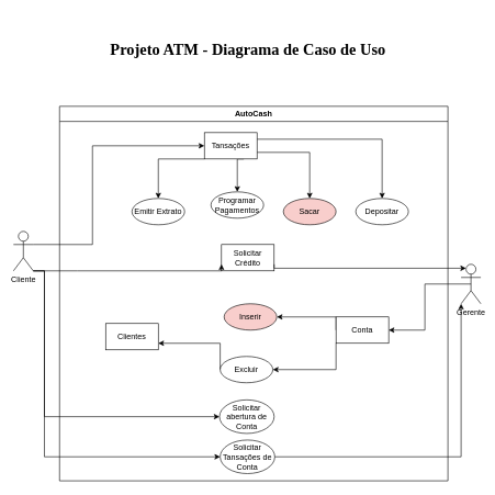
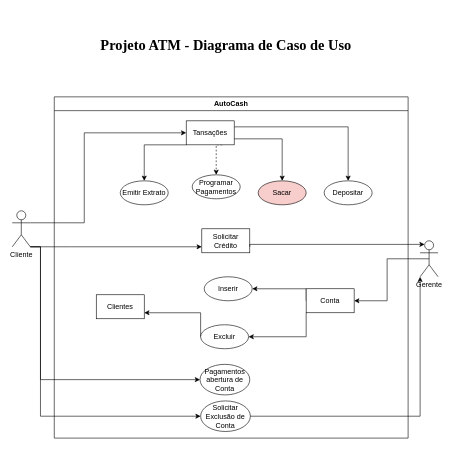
- <mxCell id="4" style="edgeStyle=orthogonalEdgeStyle;rounded=0;orthogonalLoop=1;jettySize=auto;html=1;exitX=0.75;exitY=1;exitDx=0;exitDy=0;entryX=0.5;entryY=0;entryDx=0;entryDy=0;" parent="2" source="7" target="10" edge="1"><mxGeometry relative="1" as="geometry"><Array as="points"><mxPoint x="270" y="80" /></Array></mxGeometry></mxCell>
+ <mxCell id="4" style="edgeStyle=orthogonalEdgeStyle;rounded=0;orthogonalLoop=1;jettySize=auto;html=1;exitX=0.75;exitY=1;exitDx=0;exitDy=0;entryX=0.5;entryY=0;entryDx=0;entryDy=0;dashed=1;" parent="2" source="7" target="10" edge="1"><mxGeometry relative="1" as="geometry"><Array as="points"><mxPoint x="270" y="80" /></Array></mxGeometry></mxCell>
- <mxCell id="12" value="Solicitar Crédito" style="rounded=0;whiteSpace=wrap;html=1;" parent="2" vertex="1"><mxGeometry x="246" y="210" width="80" height="40" as="geometry" /></mxCell>
+ <mxCell id="12" value="Solicitar Crédito" style="rounded=0;whiteSpace=wrap;html=1;" parent="2" vertex="1"><mxGeometry x="246" y="220" width="80" height="40" as="geometry" /></mxCell>
- <mxCell id="16" value="Inserir" style="ellipse;whiteSpace=wrap;html=1;fillColor=#f8cecc;" parent="2" vertex="1"><mxGeometry x="250" y="300" width="80" height="40" as="geometry" /></mxCell>
+ <mxCell id="16" value="Inserir" style="ellipse;whiteSpace=wrap;html=1;" parent="2" vertex="1"><mxGeometry x="250" y="300" width="80" height="40" as="geometry" /></mxCell>
- <mxCell id="21" value="Solicitar abertura de Conta" style="ellipse;whiteSpace=wrap;html=1;" parent="2" vertex="1"><mxGeometry x="243" y="446" width="83" height="51" as="geometry" /></mxCell>
+ <mxCell id="21" value="Pagamentos abertura de Conta" style="ellipse;whiteSpace=wrap;html=1;" parent="2" vertex="1"><mxGeometry x="243" y="446" width="83" height="51" as="geometry" /></mxCell>
- <mxCell id="20" value="Solicitar Tansações de Conta" style="ellipse;whiteSpace=wrap;html=1;" parent="2" vertex="1"><mxGeometry x="244" y="507" width="83" height="51" as="geometry" /></mxCell>
+ <mxCell id="20" value="Solicitar Exclusão de Conta" style="ellipse;whiteSpace=wrap;html=1;" parent="2" vertex="1"><mxGeometry x="244" y="507" width="83" height="51" as="geometry" /></mxCell>
